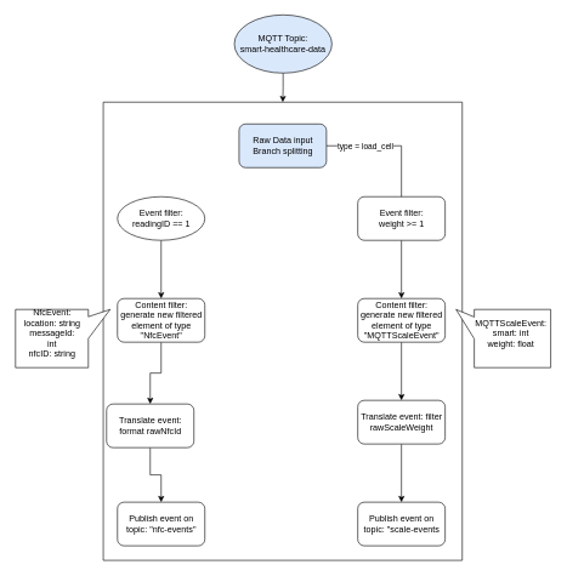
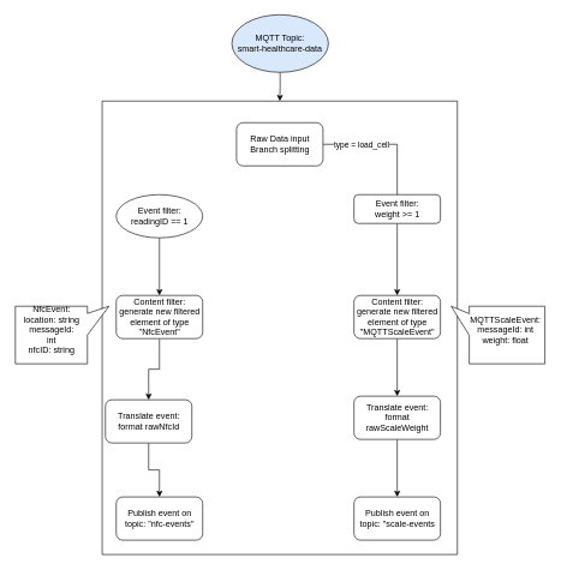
- <mxCell id="12" value="Raw Data input Branch splitting" style="rounded=1;whiteSpace=wrap;html=1;fillColor=#dae8fc;" vertex="1" parent="5"><mxGeometry x="186.5" y="30" width="120" height="60" as="geometry" /></mxCell>
+ <mxCell id="12" value="Raw Data input Branch splitting" style="rounded=1;whiteSpace=wrap;html=1;" vertex="1" parent="5"><mxGeometry x="186.5" y="30" width="120" height="60" as="geometry" /></mxCell>
- <mxCell id="9" value="Event filter:&lt;br&gt;weight &amp;gt;= 1" style="rounded=1;whiteSpace=wrap;html=1;" vertex="1" parent="5"><mxGeometry x="349.5" y="130" width="120" height="60" as="geometry" /></mxCell>
+ <mxCell id="9" value="Event filter:&lt;br&gt;weight &amp;gt;= 1" style="rounded=1;whiteSpace=wrap;html=1;" vertex="1" parent="5"><mxGeometry x="349.5" y="130" width="120" height="40" as="geometry" /></mxCell>
- <mxCell id="28" value="&lt;div&gt;MQTTScaleEvent:&lt;/div&gt;&lt;div&gt;smart: int&lt;/div&gt;&lt;div&gt;weight: float&lt;/div&gt;&lt;div&gt;&lt;br&gt;&lt;/div&gt;" style="text;html=1;align=center;verticalAlign=middle;whiteSpace=wrap;rounded=0;" vertex="1" parent="26"><mxGeometry x="35" y="5" width="80" height="70" as="geometry" /></mxCell>
+ <mxCell id="28" value="&lt;div&gt;MQTTScaleEvent:&lt;/div&gt;&lt;div&gt;messageId: int&lt;/div&gt;&lt;div&gt;weight: float&lt;/div&gt;&lt;div&gt;&lt;br&gt;&lt;/div&gt;" style="text;html=1;align=center;verticalAlign=middle;whiteSpace=wrap;rounded=0;" vertex="1" parent="26"><mxGeometry x="35" y="5" width="80" height="70" as="geometry" /></mxCell>
- <mxCell id="21" value="Translate event: filter rawScaleWeight" style="whiteSpace=wrap;html=1;rounded=1;" vertex="1" parent="5"><mxGeometry x="349.5" y="410" width="120" height="60" as="geometry" /></mxCell>
+ <mxCell id="21" value="Translate event: format rawScaleWeight" style="whiteSpace=wrap;html=1;rounded=1;" vertex="1" parent="5"><mxGeometry x="349.5" y="410" width="120" height="60" as="geometry" /></mxCell>
